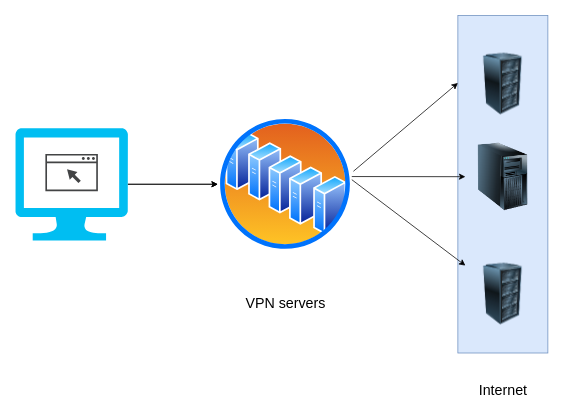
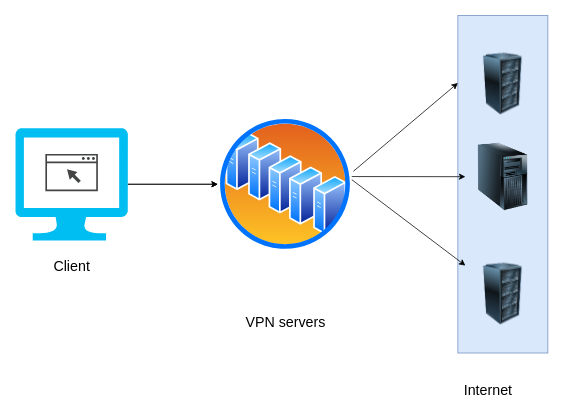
+ <mxCell id="8" value="Client" style="text;html=1;align=center;verticalAlign=middle;resizable=0;points=[];autosize=1;fontSize=19;" vertex="1" parent="1"><mxGeometry x="65" y="340" width="60" height="30" as="geometry" /></mxCell>
- <mxCell id="11" value="VPN servers&lt;br&gt;" style="text;html=1;align=center;verticalAlign=middle;resizable=0;points=[];autosize=1;fontSize=19;" vertex="1" parent="1"><mxGeometry x="320" y="390" width="120" height="30" as="geometry" /></mxCell>
+ <mxCell id="11" value="VPN servers&lt;br&gt;" style="text;html=1;align=center;verticalAlign=middle;resizable=0;points=[];autosize=1;fontSize=19;" vertex="1" parent="1"><mxGeometry x="320" y="415" width="120" height="30" as="geometry" /></mxCell>
- <mxCell id="12" value="Internet" style="text;html=1;align=center;verticalAlign=middle;resizable=0;points=[];autosize=1;fontSize=19;" vertex="1" parent="1"><mxGeometry x="630" y="505" width="80" height="30" as="geometry" /></mxCell>
+ <mxCell id="12" value="Internet" style="text;html=1;align=center;verticalAlign=middle;resizable=0;points=[];autosize=1;fontSize=19;" vertex="1" parent="1"><mxGeometry x="610" y="505" width="80" height="30" as="geometry" /></mxCell>
